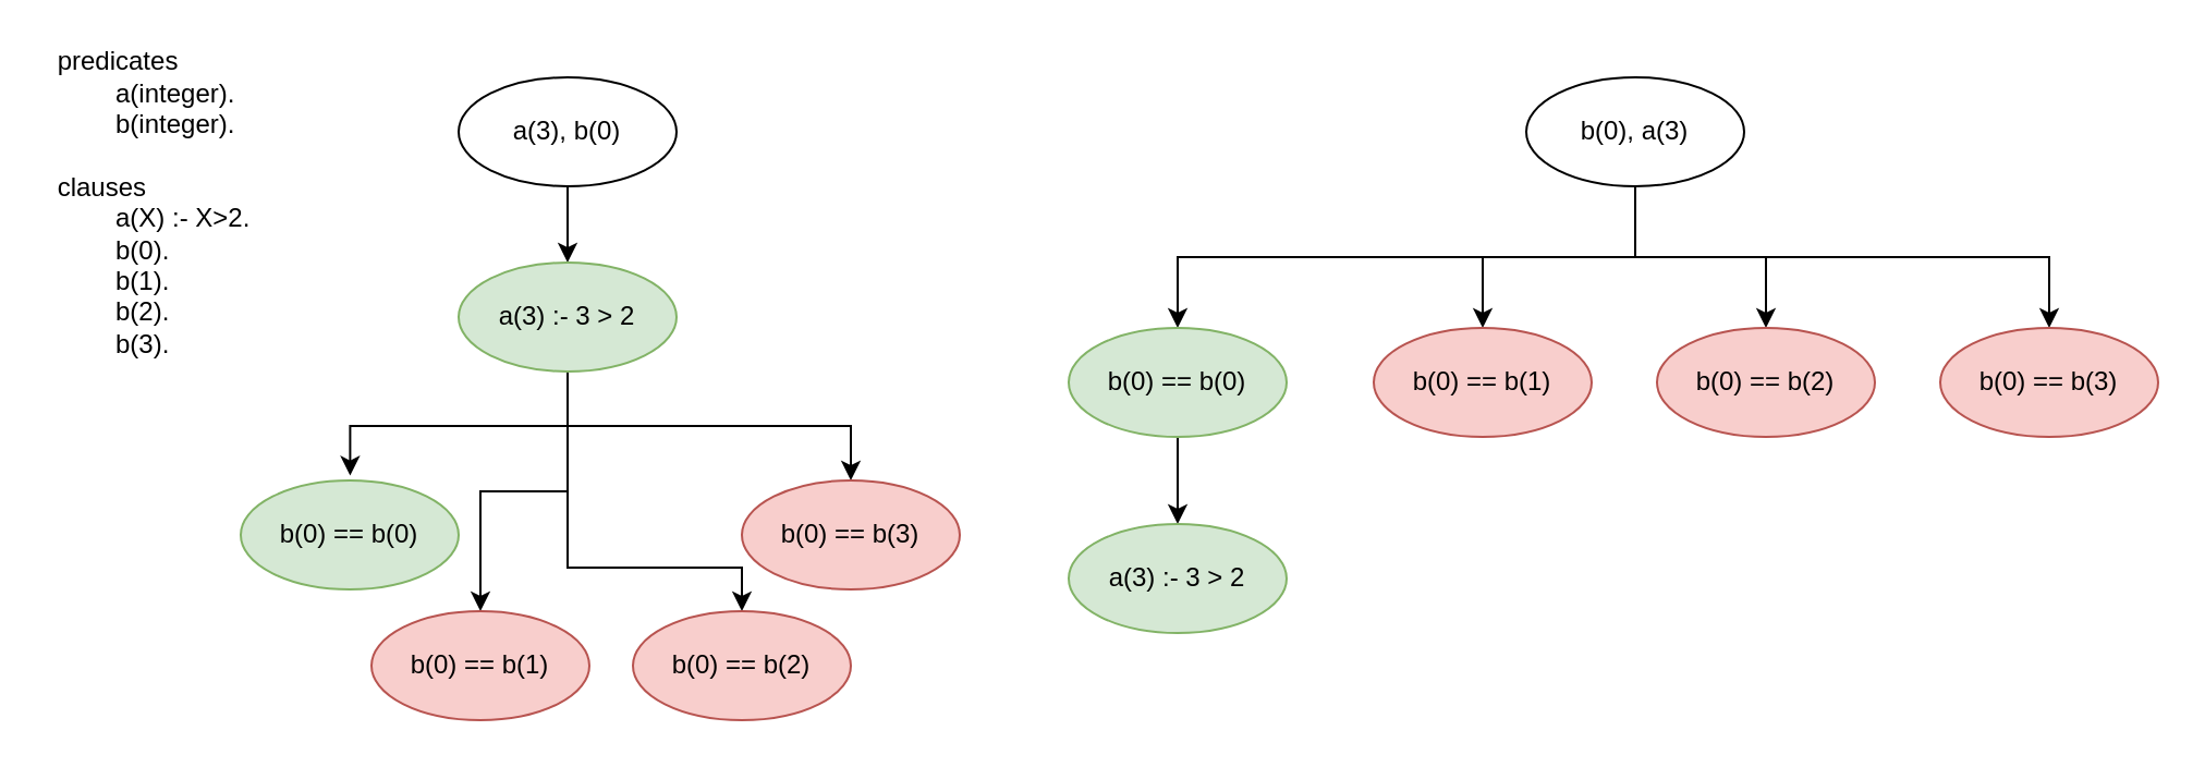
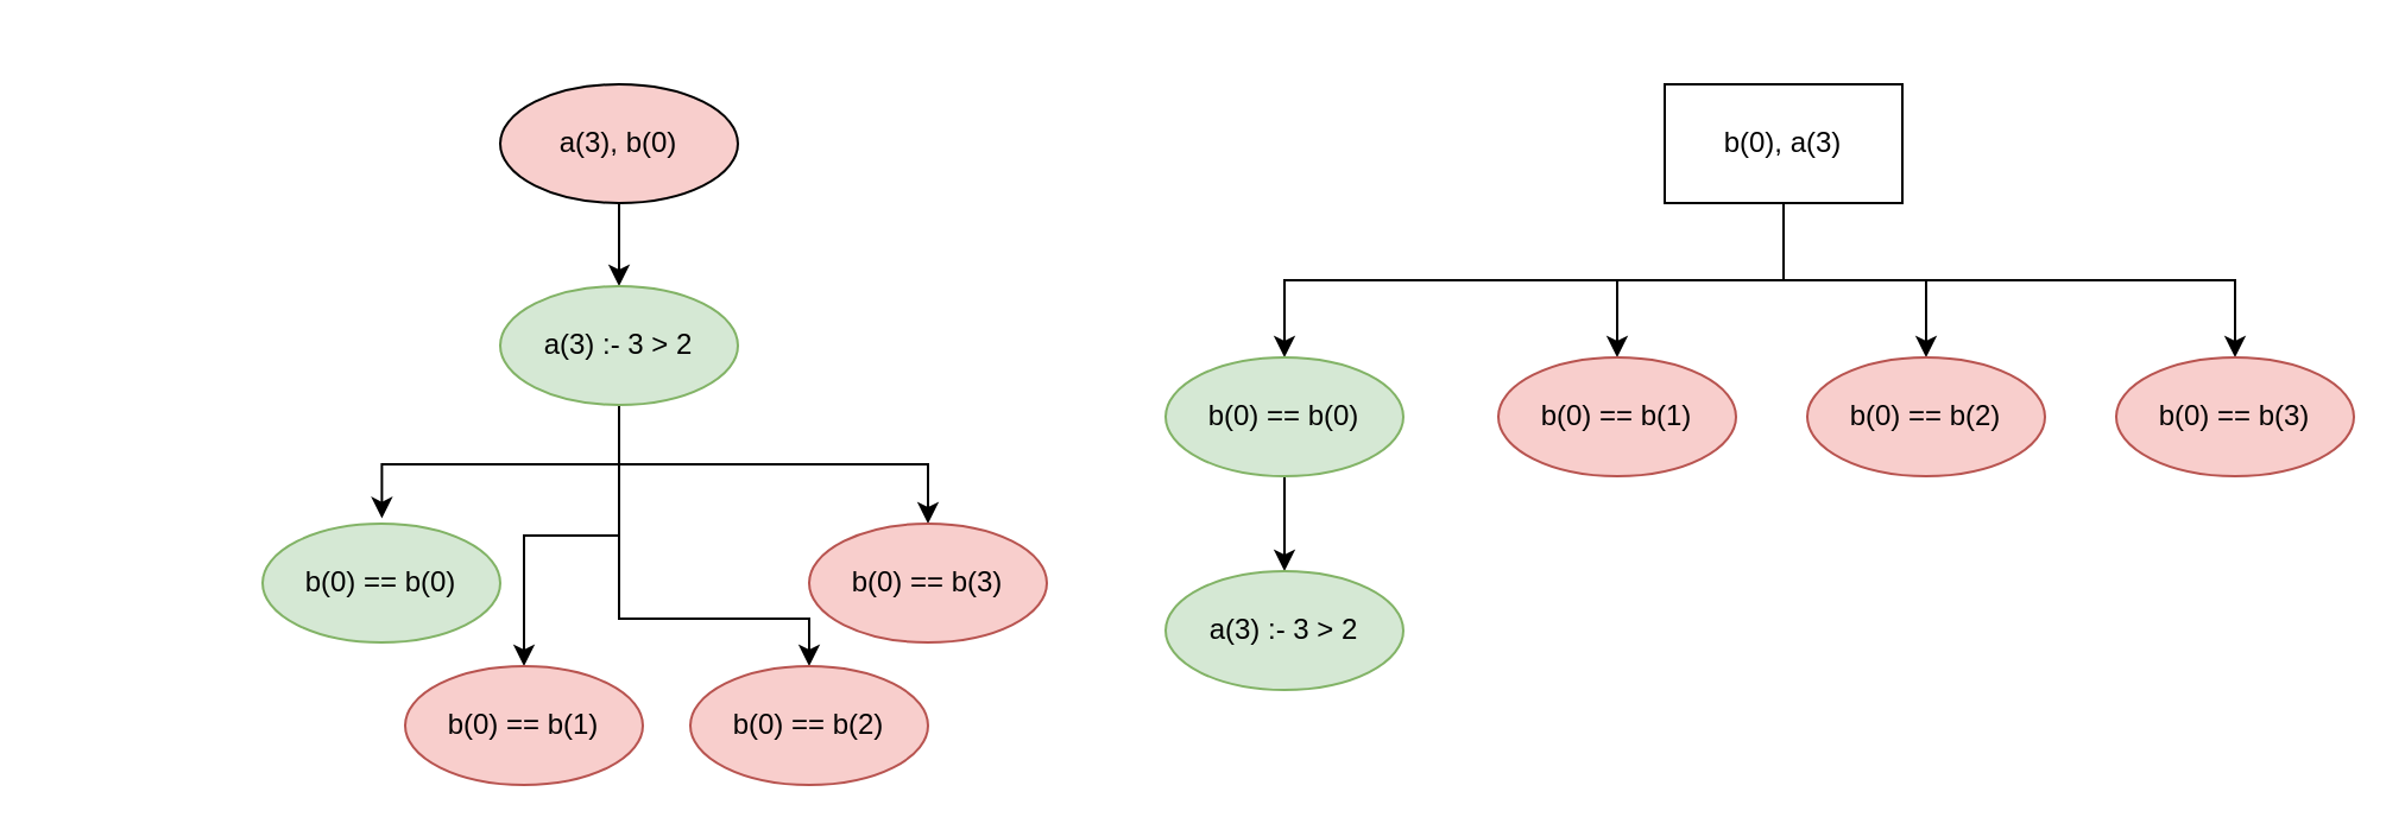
- <mxCell id="3" value="a(3), b(0)" style="ellipse;whiteSpace=wrap;html=1;" parent="1" vertex="1"><mxGeometry x="210" y="35" width="100" height="50" as="geometry" /></mxCell>
+ <mxCell id="3" value="a(3), b(0)" style="ellipse;whiteSpace=wrap;html=1;fillColor=#f8cecc;" parent="1" vertex="1"><mxGeometry x="210" y="35" width="100" height="50" as="geometry" /></mxCell>
- <mxCell id="18" value="b(0), a(3)" style="ellipse;whiteSpace=wrap;html=1;" parent="1" vertex="1"><mxGeometry x="700" y="35" width="100" height="50" as="geometry" /></mxCell>
+ <mxCell id="18" value="b(0), a(3)" style="whiteSpace=wrap;html=1;rounded=0;" parent="1" vertex="1"><mxGeometry x="700" y="35" width="100" height="50" as="geometry" /></mxCell>
- <mxCell id="13" value="&lt;div style=&quot;text-align: left&quot;&gt;predicates&lt;/div&gt;&lt;div style=&quot;text-align: left&quot;&gt;&lt;span style=&quot;white-space: pre&quot;&gt;&#09;&lt;/span&gt;a(integer).&lt;/div&gt;&lt;div style=&quot;text-align: left&quot;&gt;&lt;span style=&quot;white-space: pre&quot;&gt;&#09;&lt;/span&gt;b(integer).&lt;/div&gt;&lt;div style=&quot;text-align: left&quot;&gt;&lt;span&gt;&lt;br&gt;&lt;/span&gt;&lt;/div&gt;&lt;div style=&quot;text-align: left&quot;&gt;&lt;span&gt;clauses&lt;/span&gt;&lt;/div&gt;&lt;div style=&quot;text-align: left&quot;&gt;&lt;span style=&quot;white-space: pre&quot;&gt;&#09;&lt;/span&gt;a(X) :- X&amp;gt;2.&lt;/div&gt;&lt;div style=&quot;text-align: left&quot;&gt;&lt;span style=&quot;white-space: pre&quot;&gt;&#09;&lt;/span&gt;b(0).&lt;/div&gt;&lt;div style=&quot;text-align: left&quot;&gt;&lt;span style=&quot;white-space: pre&quot;&gt;&#09;&lt;/span&gt;b(1).&lt;/div&gt;&lt;div style=&quot;text-align: left&quot;&gt;&lt;span style=&quot;white-space: pre&quot;&gt;&#09;&lt;/span&gt;b(2).&lt;/div&gt;&lt;div style=&quot;text-align: left&quot;&gt;&lt;span style=&quot;white-space: pre&quot;&gt;&#09;&lt;/span&gt;b(3).&lt;/div&gt;&lt;div style=&quot;text-align: left&quot;&gt;&lt;span style=&quot;white-space: pre&quot;&gt;&#09;&lt;/span&gt;&lt;br&gt;&lt;/div&gt;" style="text;html=1;align=center;verticalAlign=middle;resizable=0;points=[];;autosize=1;" parent="1" vertex="1"><mxGeometry x="20" y="20" width="100" height="160" as="geometry" /></mxCell>
